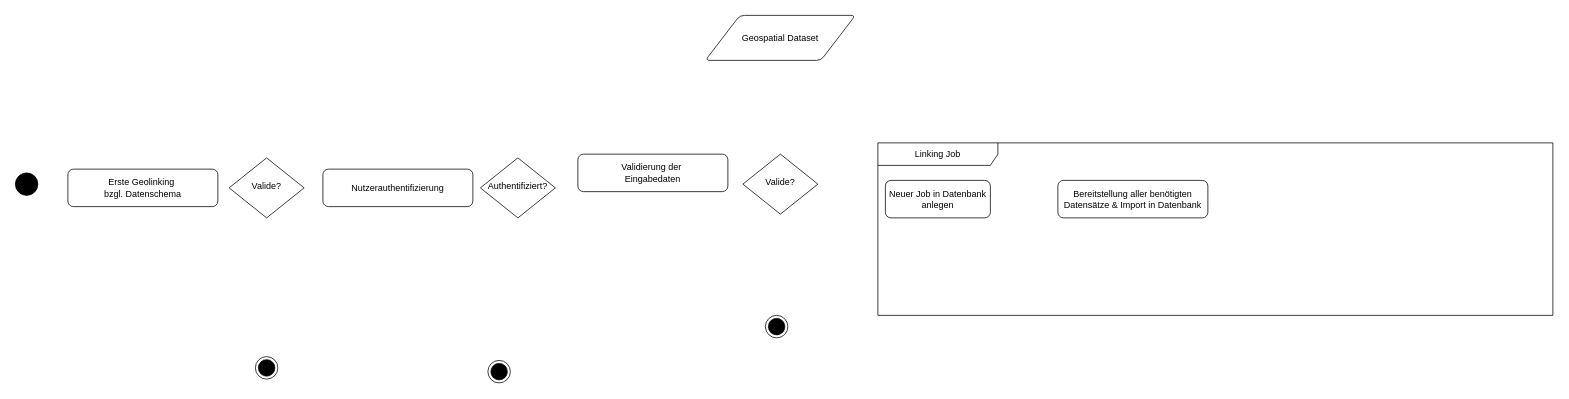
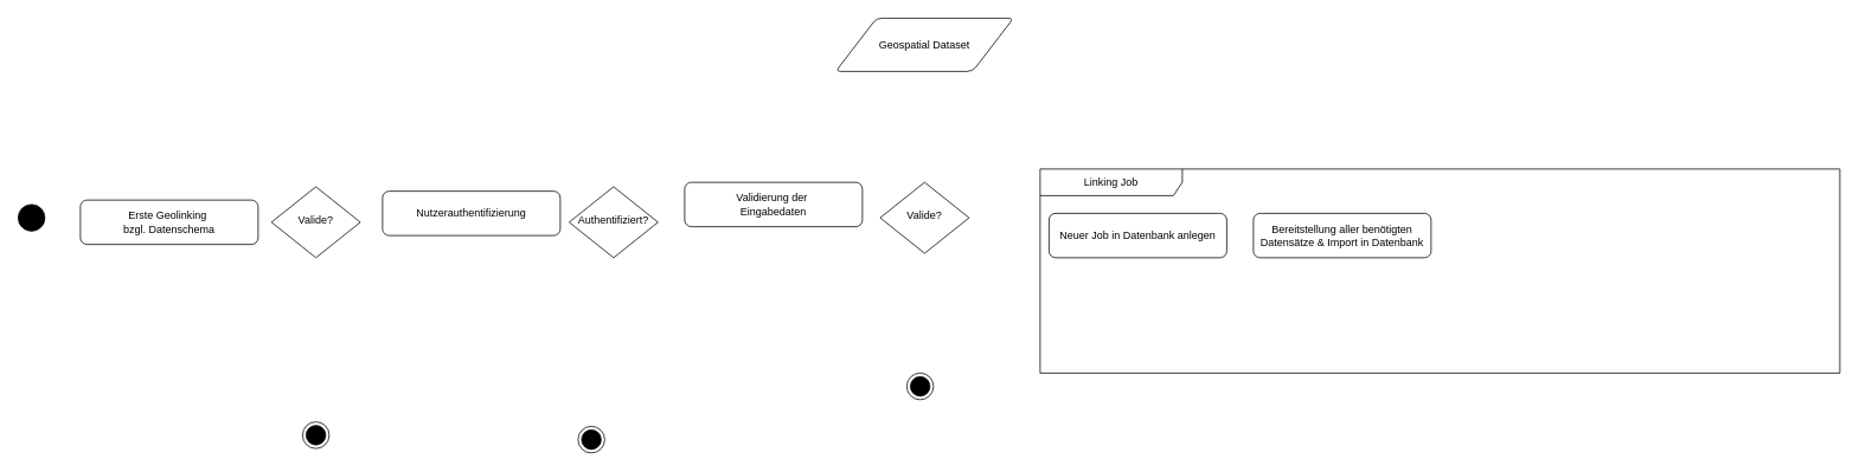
- <mxCell id="9" value="Nutzerauthentifizierung" style="rounded=1;whiteSpace=wrap;html=1;fontSize=12;glass=0;strokeWidth=1;shadow=0;" parent="1" vertex="1"><mxGeometry x="430" y="225" width="200" height="50" as="geometry" /></mxCell>
+ <mxCell id="9" value="Nutzerauthentifizierung" style="rounded=1;whiteSpace=wrap;html=1;fontSize=12;glass=0;strokeWidth=1;shadow=0;" parent="1" vertex="1"><mxGeometry x="430" y="215" width="200" height="50" as="geometry" /></mxCell>
- <mxCell id="5" value="Neuer Job in Datenbank anlegen" style="rounded=1;whiteSpace=wrap;html=1;fontSize=12;glass=0;strokeWidth=1;shadow=0;" parent="4" vertex="1"><mxGeometry x="10" y="50" width="140" height="50" as="geometry" /></mxCell>
+ <mxCell id="5" value="Neuer Job in Datenbank anlegen" style="rounded=1;whiteSpace=wrap;html=1;fontSize=12;glass=0;strokeWidth=1;shadow=0;" parent="4" vertex="1"><mxGeometry x="10" y="50" width="200" height="50" as="geometry" /></mxCell>
